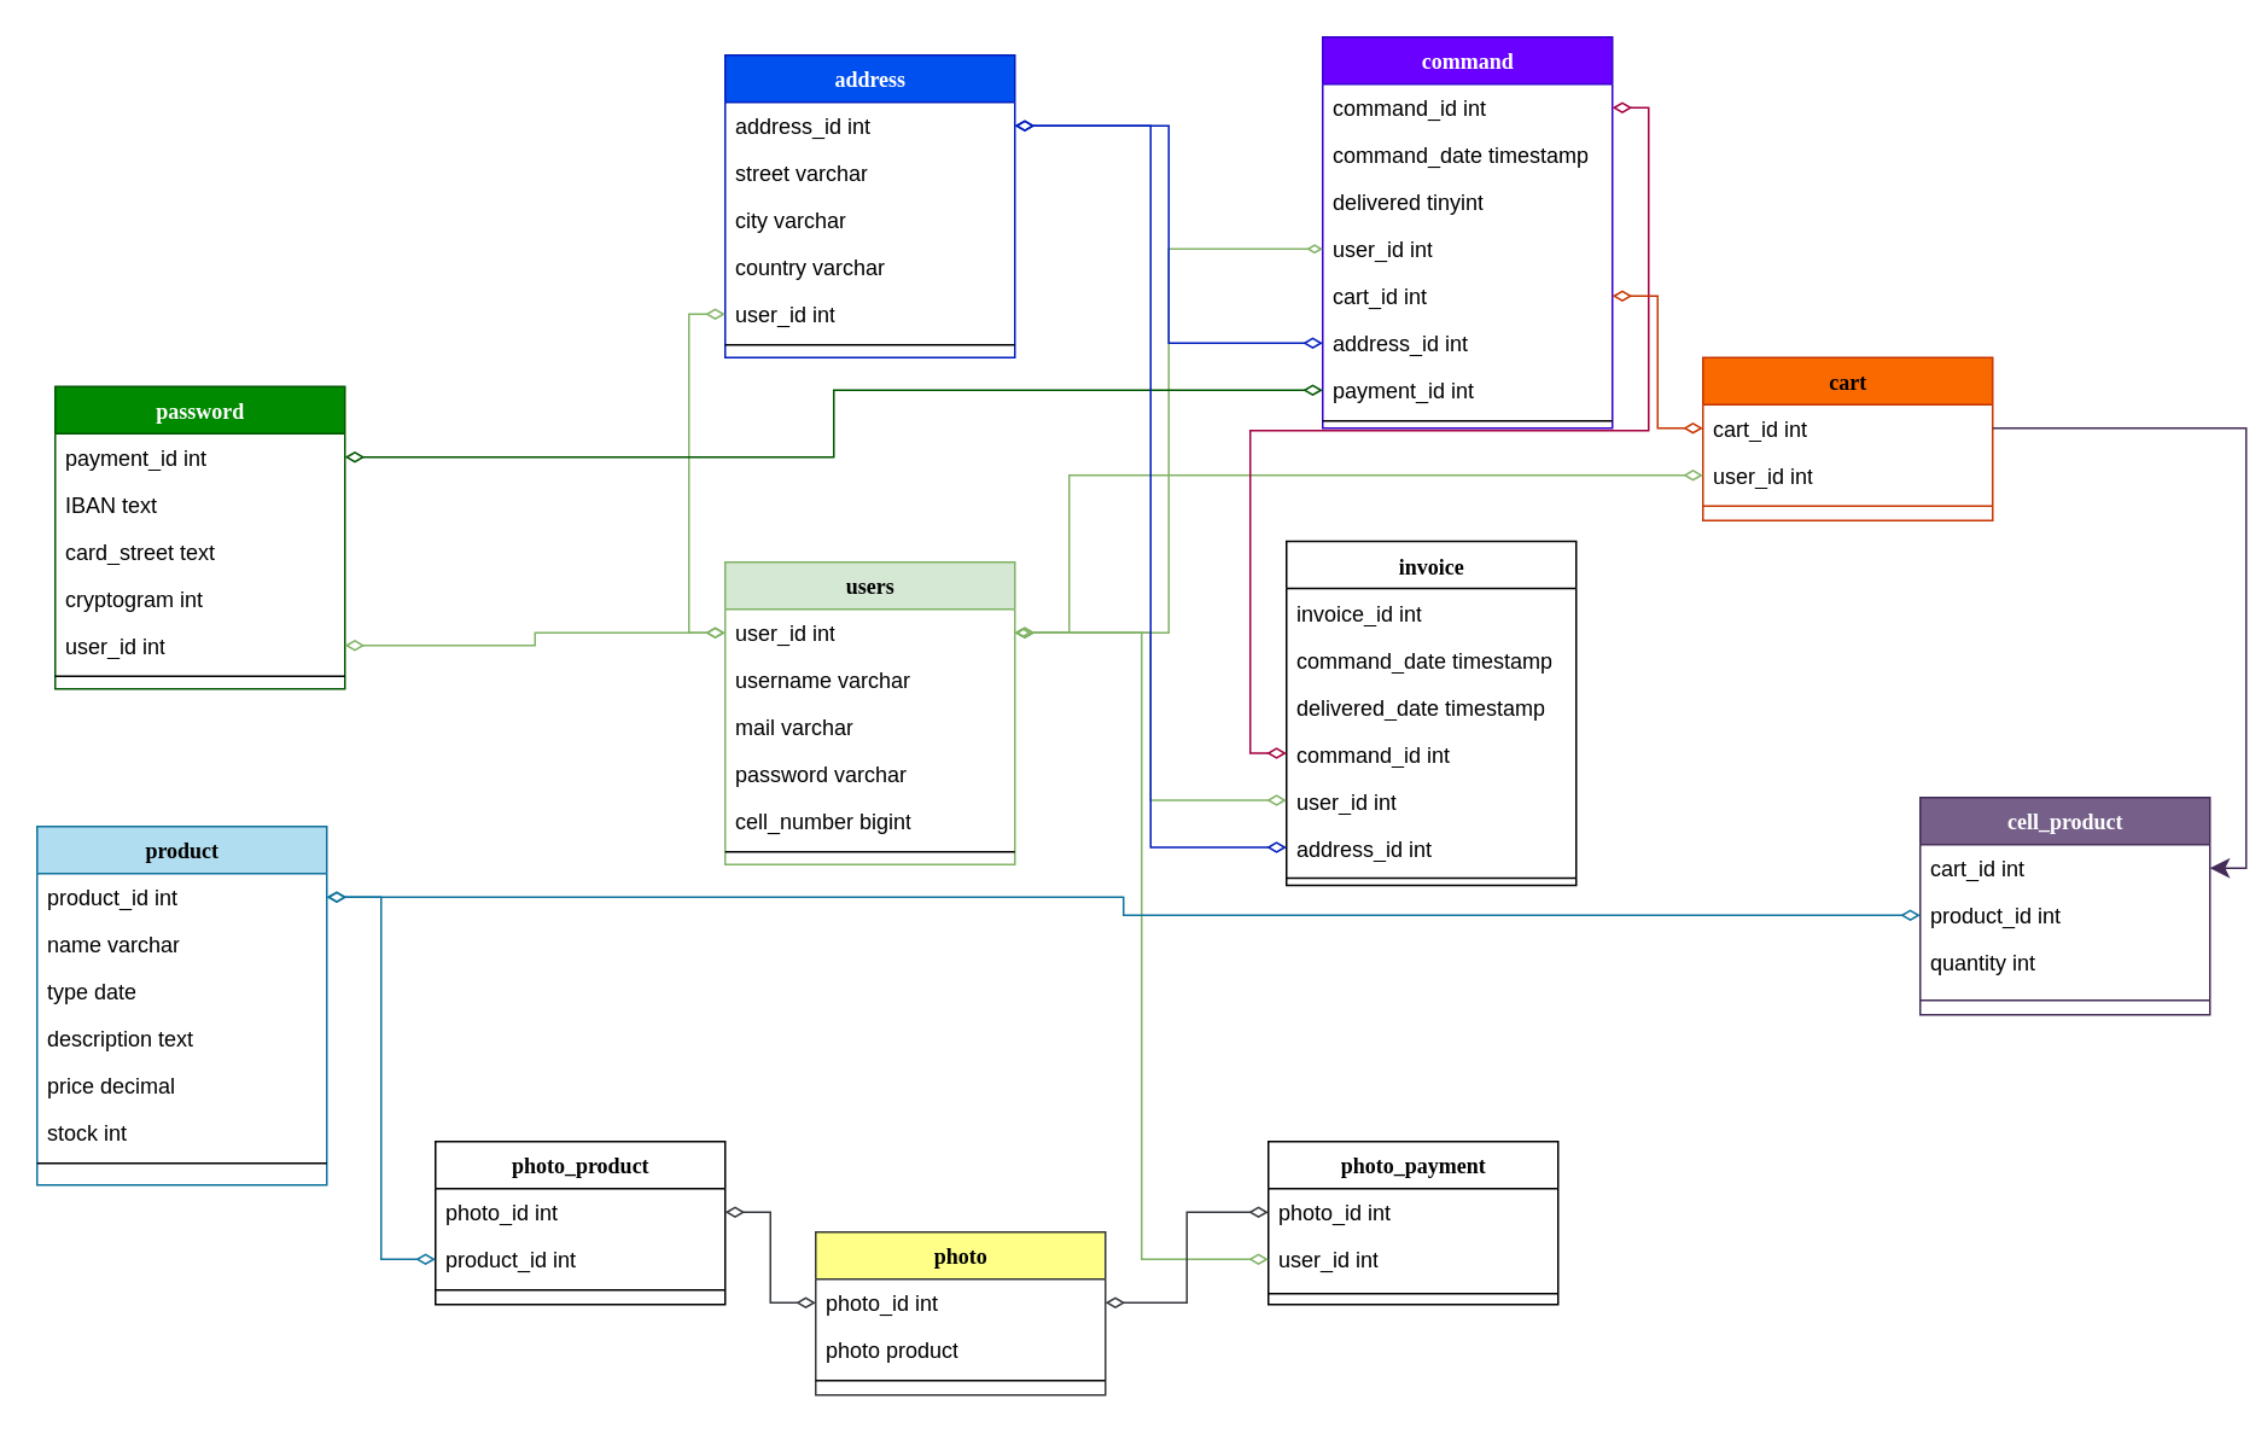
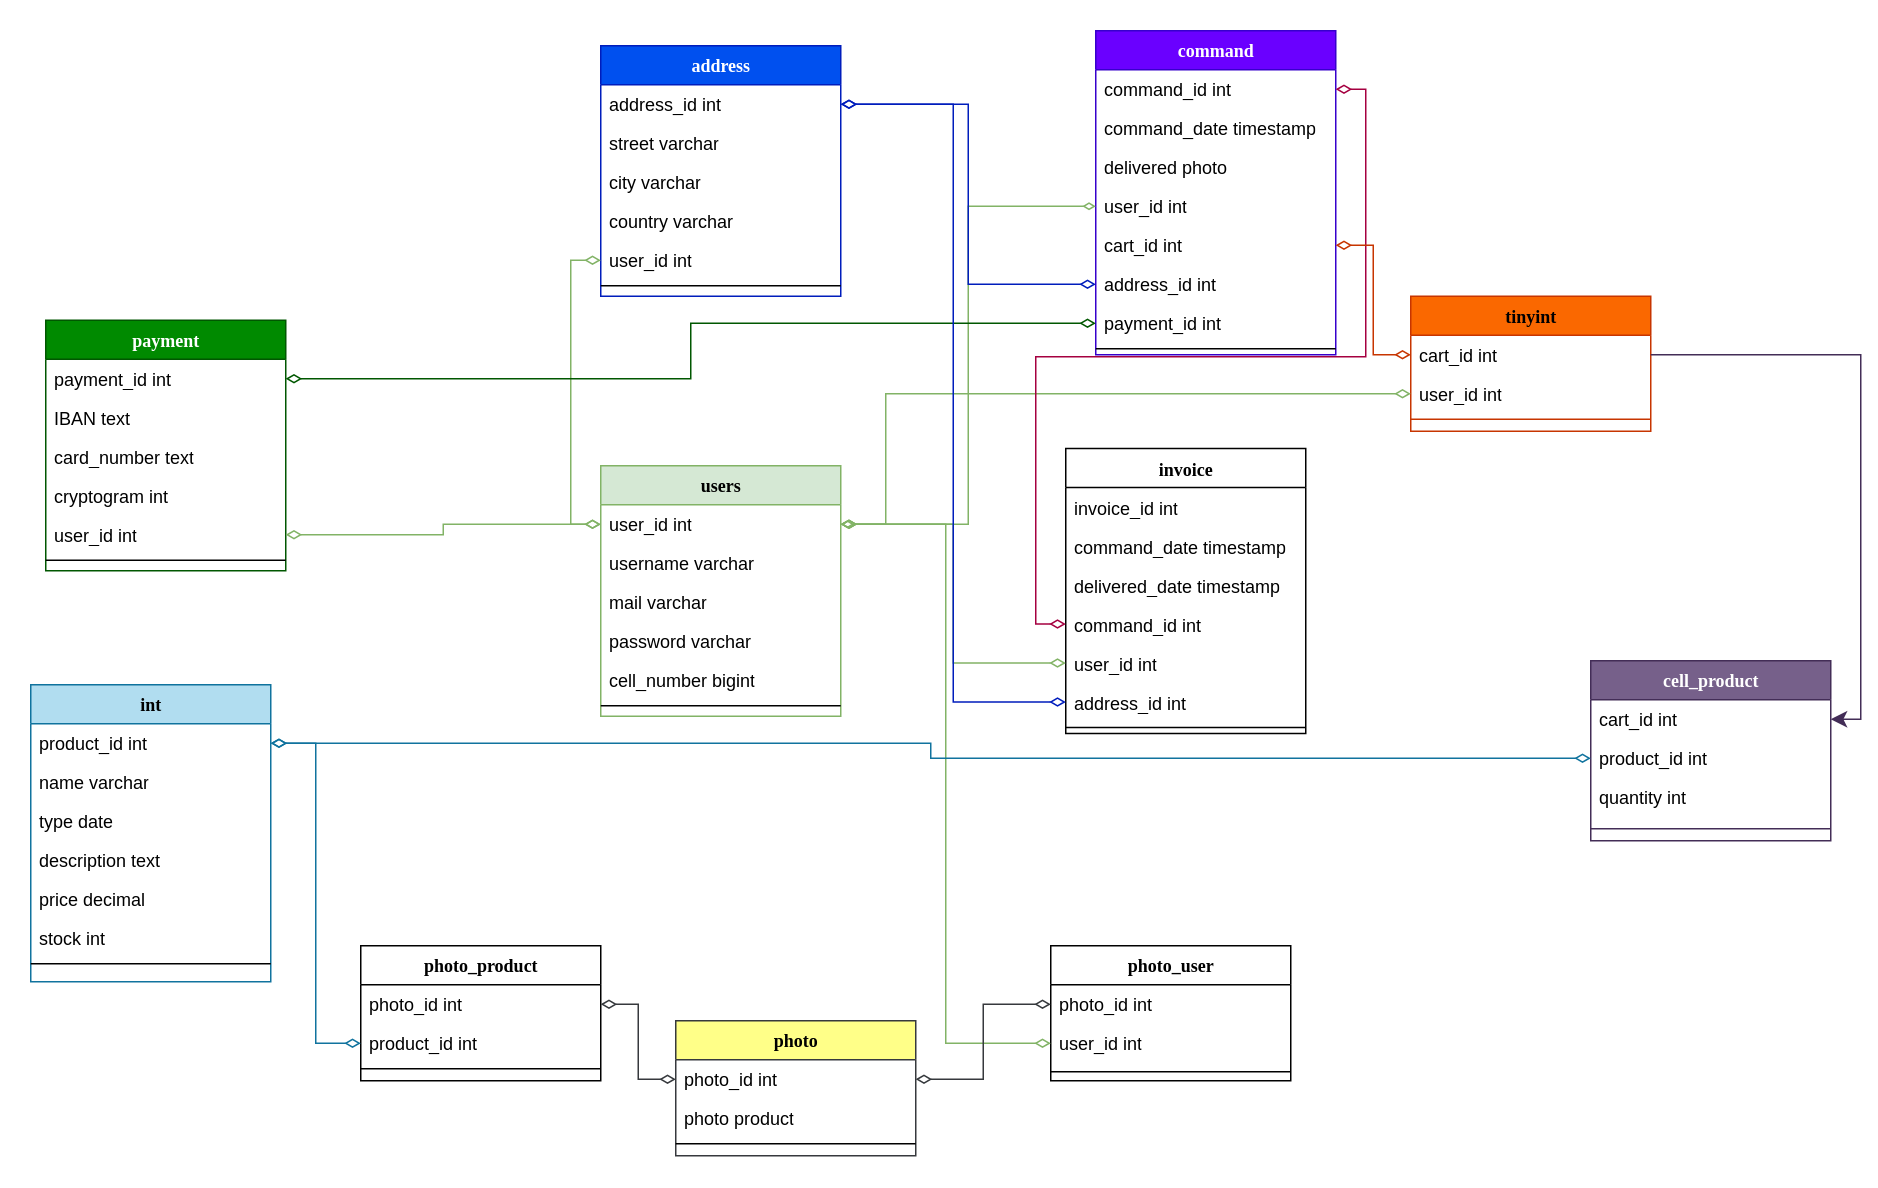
- <mxCell id="55" value="delivered tinyint" style="text;html=1;strokeColor=none;fillColor=none;align=left;verticalAlign=top;spacingLeft=4;spacingRight=4;whiteSpace=wrap;overflow=hidden;rotatable=0;points=[[0,0.5],[1,0.5]];portConstraint=eastwest;" vertex="1" parent="52"><mxGeometry y="78" width="160" height="26" as="geometry" /></mxCell>
+ <mxCell id="55" value="delivered photo" style="text;html=1;strokeColor=none;fillColor=none;align=left;verticalAlign=top;spacingLeft=4;spacingRight=4;whiteSpace=wrap;overflow=hidden;rotatable=0;points=[[0,0.5],[1,0.5]];portConstraint=eastwest;" vertex="1" parent="52"><mxGeometry y="78" width="160" height="26" as="geometry" /></mxCell>
- <mxCell id="35" value="cart" style="swimlane;html=1;fontStyle=1;align=center;verticalAlign=top;childLayout=stackLayout;horizontal=1;startSize=26;horizontalStack=0;resizeParent=1;resizeLast=0;collapsible=1;marginBottom=0;swimlaneFillColor=#ffffff;rounded=0;shadow=0;comic=0;labelBackgroundColor=none;strokeWidth=1;fillColor=#fa6800;fontFamily=Verdana;fontSize=12;fontColor=#000000;strokeColor=#C73500;" vertex="1" parent="1"><mxGeometry x="940" y="197" width="160" height="90" as="geometry" /></mxCell>
+ <mxCell id="35" value="tinyint" style="swimlane;html=1;fontStyle=1;align=center;verticalAlign=top;childLayout=stackLayout;horizontal=1;startSize=26;horizontalStack=0;resizeParent=1;resizeLast=0;collapsible=1;marginBottom=0;swimlaneFillColor=#ffffff;rounded=0;shadow=0;comic=0;labelBackgroundColor=none;strokeWidth=1;fillColor=#fa6800;fontFamily=Verdana;fontSize=12;fontColor=#000000;strokeColor=#C73500;" vertex="1" parent="1"><mxGeometry x="940" y="197" width="160" height="90" as="geometry" /></mxCell>
- <mxCell id="2" value="password" style="swimlane;html=1;fontStyle=1;align=center;verticalAlign=top;childLayout=stackLayout;horizontal=1;startSize=26;horizontalStack=0;resizeParent=1;resizeLast=0;collapsible=1;marginBottom=0;swimlaneFillColor=#ffffff;rounded=0;shadow=0;comic=0;labelBackgroundColor=none;strokeWidth=1;fillColor=#008a00;fontFamily=Verdana;fontSize=12;fontColor=#ffffff;strokeColor=#005700;" parent="1" vertex="1"><mxGeometry x="30" y="213" width="160" height="167" as="geometry" /></mxCell>
+ <mxCell id="2" value="payment" style="swimlane;html=1;fontStyle=1;align=center;verticalAlign=top;childLayout=stackLayout;horizontal=1;startSize=26;horizontalStack=0;resizeParent=1;resizeLast=0;collapsible=1;marginBottom=0;swimlaneFillColor=#ffffff;rounded=0;shadow=0;comic=0;labelBackgroundColor=none;strokeWidth=1;fillColor=#008a00;fontFamily=Verdana;fontSize=12;fontColor=#ffffff;strokeColor=#005700;" parent="1" vertex="1"><mxGeometry x="30" y="213" width="160" height="167" as="geometry" /></mxCell>
- <mxCell id="5" value="card_street text" style="text;html=1;strokeColor=none;fillColor=none;align=left;verticalAlign=top;spacingLeft=4;spacingRight=4;whiteSpace=wrap;overflow=hidden;rotatable=0;points=[[0,0.5],[1,0.5]];portConstraint=eastwest;" parent="2" vertex="1"><mxGeometry y="78" width="160" height="26" as="geometry" /></mxCell>
+ <mxCell id="5" value="card_number text" style="text;html=1;strokeColor=none;fillColor=none;align=left;verticalAlign=top;spacingLeft=4;spacingRight=4;whiteSpace=wrap;overflow=hidden;rotatable=0;points=[[0,0.5],[1,0.5]];portConstraint=eastwest;" parent="2" vertex="1"><mxGeometry y="78" width="160" height="26" as="geometry" /></mxCell>
- <mxCell id="23" value="product" style="swimlane;html=1;fontStyle=1;align=center;verticalAlign=top;childLayout=stackLayout;horizontal=1;startSize=26;horizontalStack=0;resizeParent=1;resizeLast=0;collapsible=1;marginBottom=0;swimlaneFillColor=#ffffff;rounded=0;shadow=0;comic=0;labelBackgroundColor=none;strokeWidth=1;fillColor=#b1ddf0;fontFamily=Verdana;fontSize=12;strokeColor=#10739e;" parent="1" vertex="1"><mxGeometry x="20" y="456" width="160" height="198" as="geometry" /></mxCell>
+ <mxCell id="23" value="int" style="swimlane;html=1;fontStyle=1;align=center;verticalAlign=top;childLayout=stackLayout;horizontal=1;startSize=26;horizontalStack=0;resizeParent=1;resizeLast=0;collapsible=1;marginBottom=0;swimlaneFillColor=#ffffff;rounded=0;shadow=0;comic=0;labelBackgroundColor=none;strokeWidth=1;fillColor=#b1ddf0;fontFamily=Verdana;fontSize=12;strokeColor=#10739e;" parent="1" vertex="1"><mxGeometry x="20" y="456" width="160" height="198" as="geometry" /></mxCell>
- <mxCell id="43" value="photo_payment" style="swimlane;html=1;fontStyle=1;align=center;verticalAlign=top;childLayout=stackLayout;horizontal=1;startSize=26;horizontalStack=0;resizeParent=1;resizeLast=0;collapsible=1;marginBottom=0;swimlaneFillColor=#ffffff;rounded=0;shadow=0;comic=0;labelBackgroundColor=none;strokeWidth=1;fillColor=none;fontFamily=Verdana;fontSize=12" vertex="1" parent="1"><mxGeometry x="700" y="630" width="160" height="90" as="geometry" /></mxCell>
+ <mxCell id="43" value="photo_user" style="swimlane;html=1;fontStyle=1;align=center;verticalAlign=top;childLayout=stackLayout;horizontal=1;startSize=26;horizontalStack=0;resizeParent=1;resizeLast=0;collapsible=1;marginBottom=0;swimlaneFillColor=#ffffff;rounded=0;shadow=0;comic=0;labelBackgroundColor=none;strokeWidth=1;fillColor=none;fontFamily=Verdana;fontSize=12" vertex="1" parent="1"><mxGeometry x="700" y="630" width="160" height="90" as="geometry" /></mxCell>
